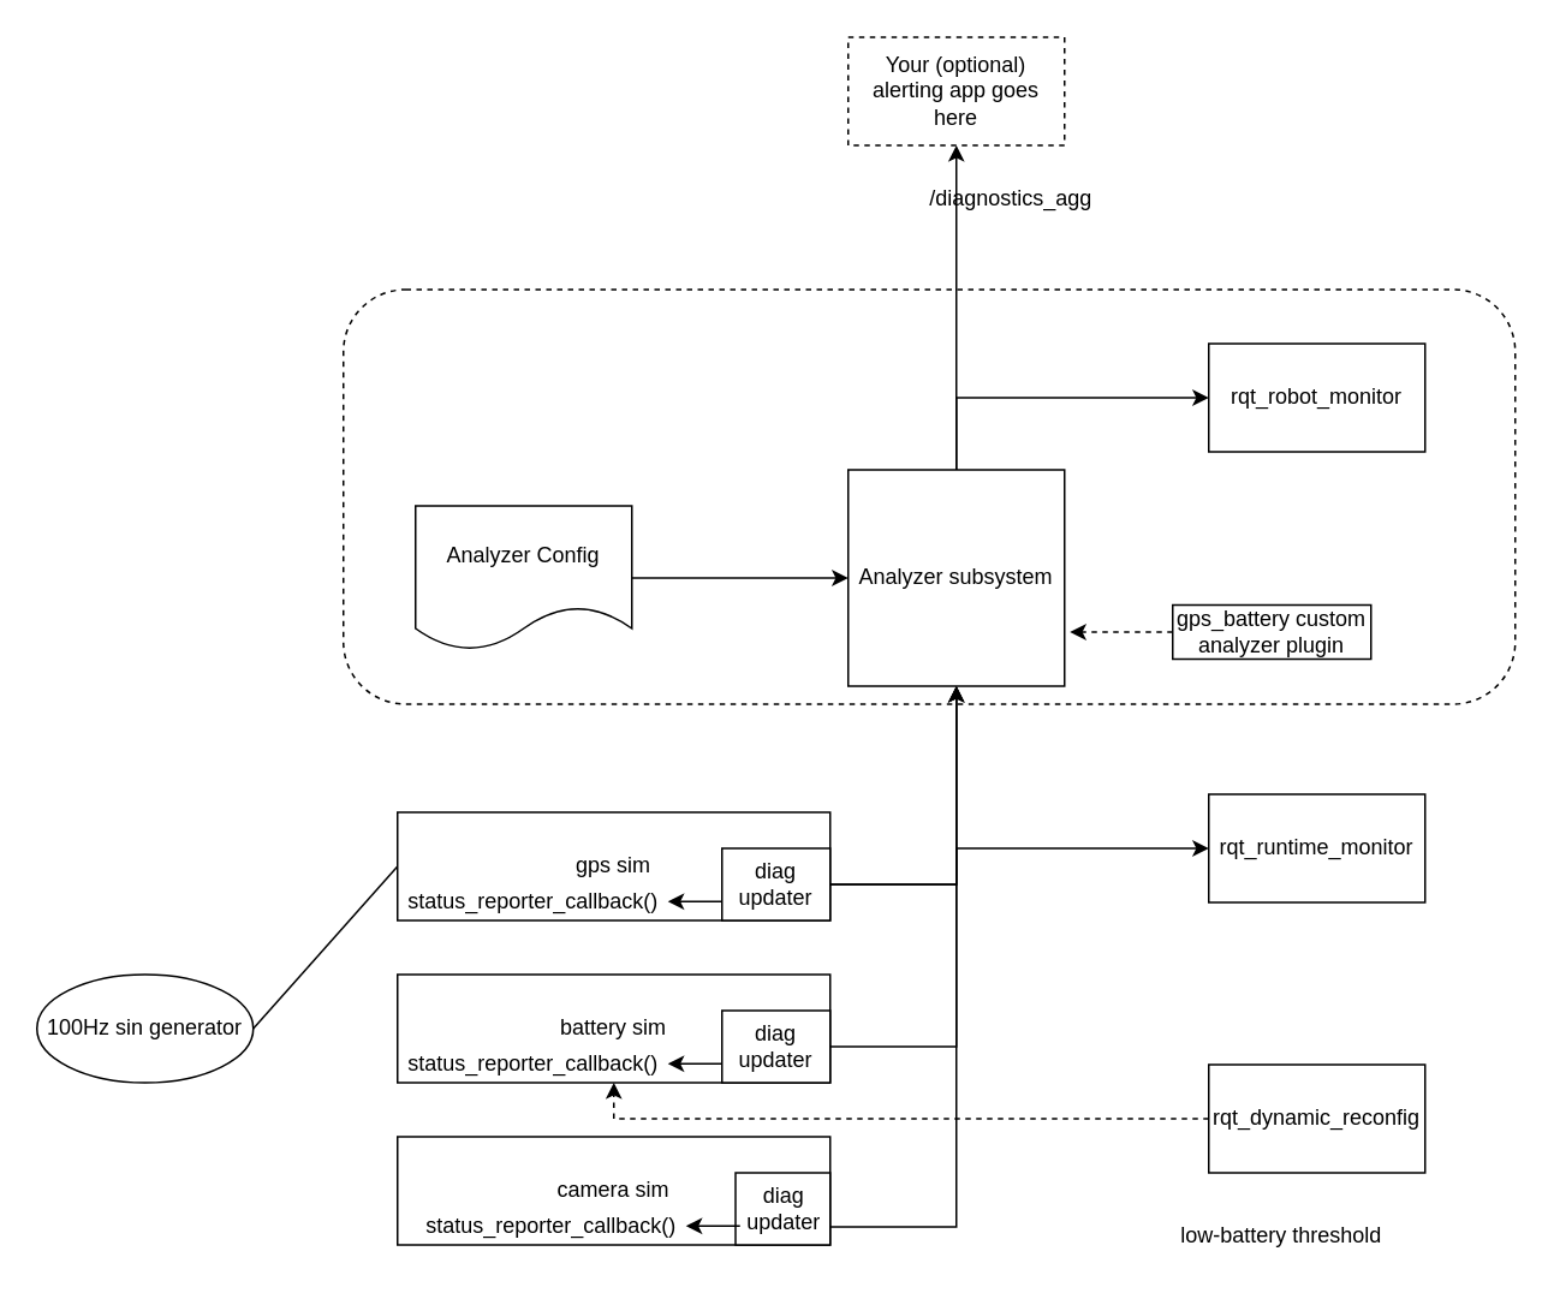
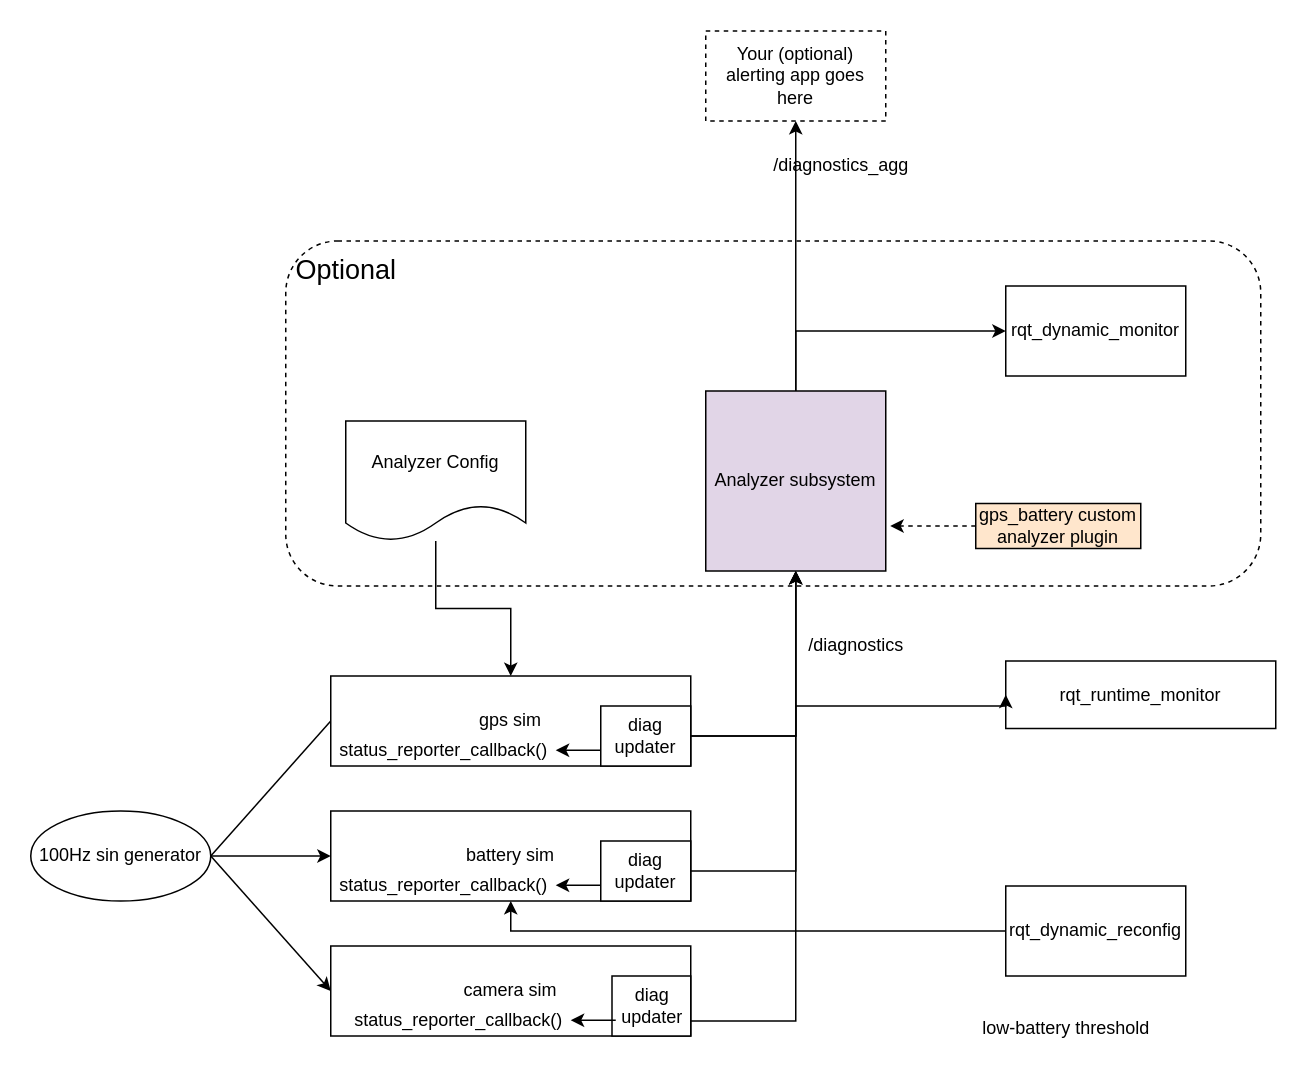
+ <mxCell id="38" value="Optional" style="text;html=1;align=center;verticalAlign=middle;resizable=0;points=[];autosize=1;strokeColor=none;fillColor=none;fontSize=18;" parent="1" vertex="1"><mxGeometry x="190" y="165" width="80" height="30" as="geometry" /></mxCell>
- <mxCell id="29" value="rqt_robot_monitor" style="rounded=0;whiteSpace=wrap;html=1;" parent="1" vertex="1"><mxGeometry x="670" y="190" width="120" height="60" as="geometry" /></mxCell>
+ <mxCell id="29" value="rqt_dynamic_monitor" style="rounded=0;whiteSpace=wrap;html=1;" parent="1" vertex="1"><mxGeometry x="670" y="190" width="120" height="60" as="geometry" /></mxCell>
- <mxCell id="31" value="" style="edgeStyle=orthogonalEdgeStyle;rounded=0;orthogonalLoop=1;jettySize=auto;html=1;entryX=0;entryY=0.5;entryDx=0;entryDy=0;" parent="1" source="32" target="11" edge="1"><mxGeometry relative="1" as="geometry"><mxPoint x="430" y="320" as="targetPoint" /></mxGeometry></mxCell>
+ <mxCell id="31" value="" style="edgeStyle=orthogonalEdgeStyle;rounded=0;orthogonalLoop=1;jettySize=auto;html=1;" parent="1" source="32" target="14" edge="1"><mxGeometry relative="1" as="geometry"><mxPoint x="430" y="320" as="targetPoint" /></mxGeometry></mxCell>
- <mxCell id="11" value="Analyzer subsystem" style="rounded=0;whiteSpace=wrap;html=1;" parent="1" vertex="1"><mxGeometry x="470" y="260" width="120" height="120" as="geometry" /></mxCell>
+ <mxCell id="11" value="Analyzer subsystem" style="rounded=0;whiteSpace=wrap;html=1;fillColor=#e1d5e7;" parent="1" vertex="1"><mxGeometry x="470" y="260" width="120" height="120" as="geometry" /></mxCell>
- <mxCell id="37" value="gps_battery&amp;nbsp;custom&lt;br&gt;analyzer plugin" style="rounded=0;whiteSpace=wrap;html=1;" parent="1" vertex="1"><mxGeometry x="650" y="335" width="110" height="30" as="geometry" /></mxCell>
+ <mxCell id="37" value="gps_battery&amp;nbsp;custom&lt;br&gt;analyzer plugin" style="rounded=0;whiteSpace=wrap;html=1;fillColor=#ffe6cc;" parent="1" vertex="1"><mxGeometry x="650" y="335" width="110" height="30" as="geometry" /></mxCell>
+ <mxCell id="12" value="/diagnostics" style="text;html=1;align=center;verticalAlign=middle;resizable=0;points=[];autosize=1;strokeColor=none;fillColor=none;" parent="1" vertex="1"><mxGeometry x="530" y="420" width="80" height="20" as="geometry" /></mxCell>
- <mxCell id="25" value="rqt_runtime_monitor" style="rounded=0;whiteSpace=wrap;html=1;" parent="1" vertex="1"><mxGeometry x="670" y="440" width="120" height="60" as="geometry" /></mxCell>
+ <mxCell id="25" value="rqt_runtime_monitor" style="rounded=0;whiteSpace=wrap;html=1;" parent="1" vertex="1"><mxGeometry x="670" y="440" width="180" height="45" as="geometry" /></mxCell>
+ <mxCell id="4" value="" style="edgeStyle=orthogonalEdgeStyle;rounded=0;orthogonalLoop=1;jettySize=auto;html=1;" parent="1" source="5" target="20" edge="1"><mxGeometry relative="1" as="geometry" /></mxCell>
+ <mxCell id="7" value="" style="edgeStyle=none;rounded=0;orthogonalLoop=1;jettySize=auto;html=1;exitX=1;exitY=0.5;exitDx=0;exitDy=0;entryX=0;entryY=0.5;entryDx=0;entryDy=0;" parent="1" source="5" target="3" edge="1"><mxGeometry relative="1" as="geometry" /></mxCell>
- <mxCell id="33" style="edgeStyle=orthogonalEdgeStyle;rounded=0;orthogonalLoop=1;jettySize=auto;html=1;exitX=0;exitY=0.5;exitDx=0;exitDy=0;entryX=0.5;entryY=1;entryDx=0;entryDy=0;dashed=1;" parent="1" source="34" target="20" edge="1"><mxGeometry relative="1" as="geometry" /></mxCell>
+ <mxCell id="33" style="edgeStyle=orthogonalEdgeStyle;rounded=0;orthogonalLoop=1;jettySize=auto;html=1;exitX=0;exitY=0.5;exitDx=0;exitDy=0;entryX=0.5;entryY=1;entryDx=0;entryDy=0;" parent="1" source="34" target="20" edge="1"><mxGeometry relative="1" as="geometry" /></mxCell>
